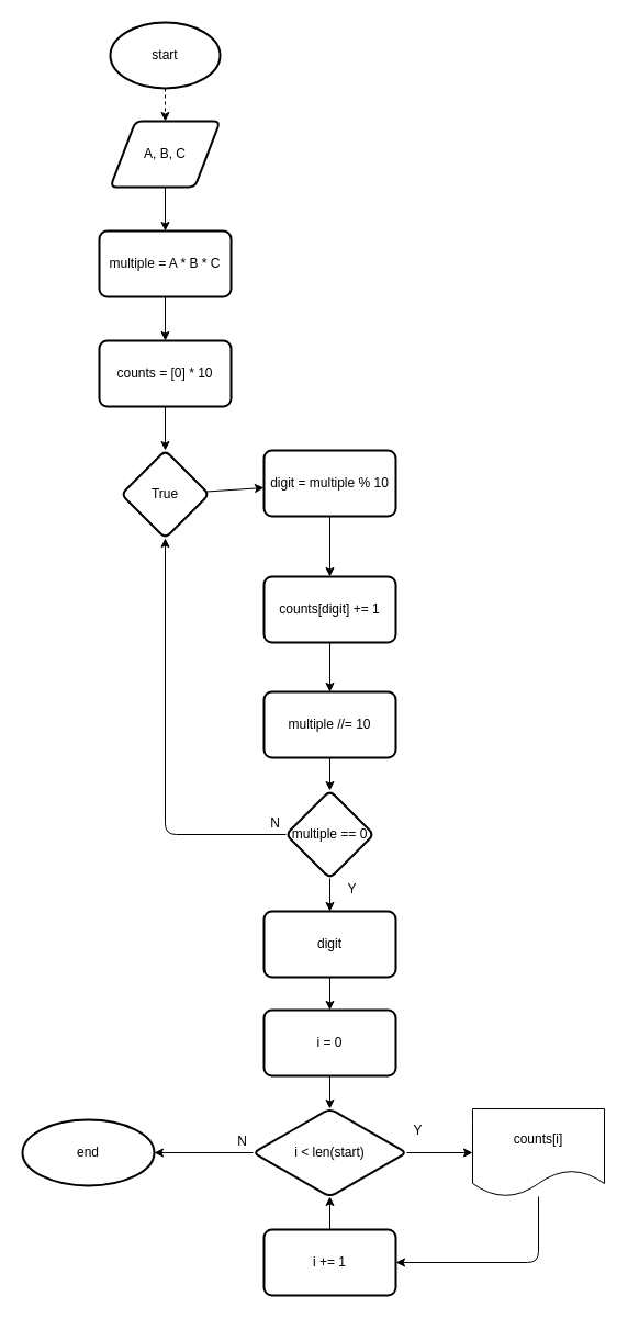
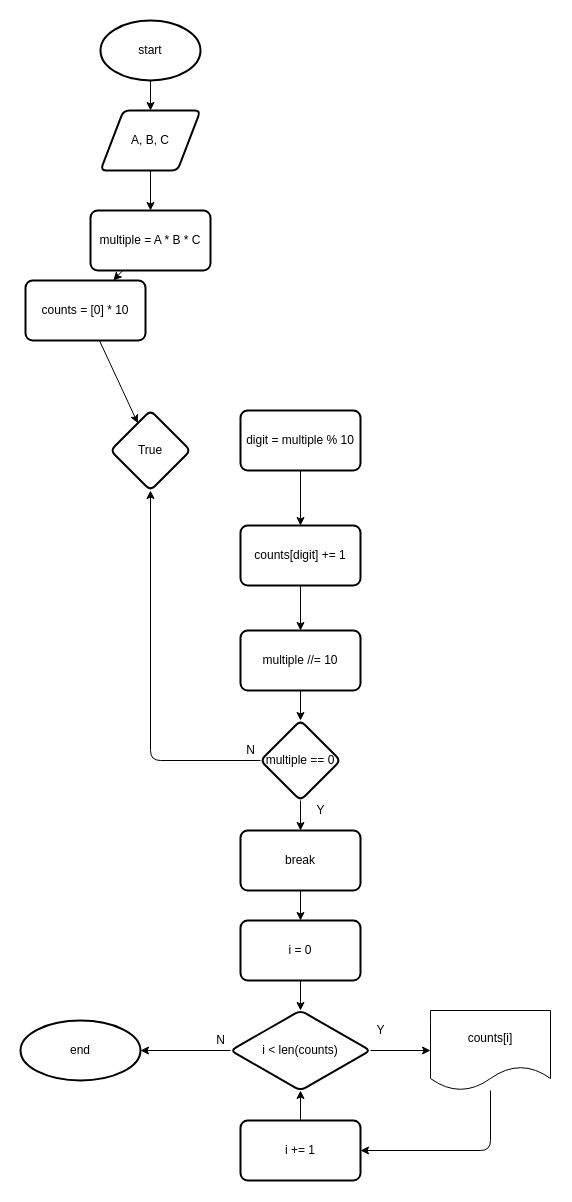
- <mxCell id="2" style="edgeStyle=none;html=1;entryX=0.5;entryY=0;entryDx=0;entryDy=0;dashed=1;" edge="1" parent="1" source="3" target="5"><mxGeometry relative="1" as="geometry" /></mxCell>
+ <mxCell id="2" style="edgeStyle=none;html=1;entryX=0.5;entryY=0;entryDx=0;entryDy=0;" edge="1" parent="1" source="3" target="5"><mxGeometry relative="1" as="geometry" /></mxCell>
- <mxCell id="9" value="counts = [0] * 10" style="whiteSpace=wrap;html=1;strokeWidth=2;rounded=1;arcSize=12;" vertex="1" parent="1"><mxGeometry x="90" y="310" width="120" height="60" as="geometry" /></mxCell>
+ <mxCell id="9" value="counts = [0] * 10" style="whiteSpace=wrap;html=1;strokeWidth=2;rounded=1;arcSize=12;" vertex="1" parent="1"><mxGeometry x="25" y="280" width="120" height="60" as="geometry" /></mxCell>
- <mxCell id="10" value="" style="edgeStyle=none;html=1;" edge="1" parent="1" source="11" target="13"><mxGeometry relative="1" as="geometry" /></mxCell>
- <mxCell id="21" value="digit" style="whiteSpace=wrap;html=1;strokeWidth=2;rounded=1;arcSize=12;" vertex="1" parent="1"><mxGeometry x="240" y="830" width="120" height="60" as="geometry" /></mxCell>
+ <mxCell id="21" value="break" style="whiteSpace=wrap;html=1;strokeWidth=2;rounded=1;arcSize=12;" vertex="1" parent="1"><mxGeometry x="240" y="830" width="120" height="60" as="geometry" /></mxCell>
- <mxCell id="28" value="i &amp;lt; len(start)" style="rhombus;whiteSpace=wrap;html=1;strokeWidth=2;rounded=1;arcSize=12;" vertex="1" parent="1"><mxGeometry x="230" y="1010" width="140" height="80" as="geometry" /></mxCell>
+ <mxCell id="28" value="i &amp;lt; len(counts)" style="rhombus;whiteSpace=wrap;html=1;strokeWidth=2;rounded=1;arcSize=12;" vertex="1" parent="1"><mxGeometry x="230" y="1010" width="140" height="80" as="geometry" /></mxCell>
